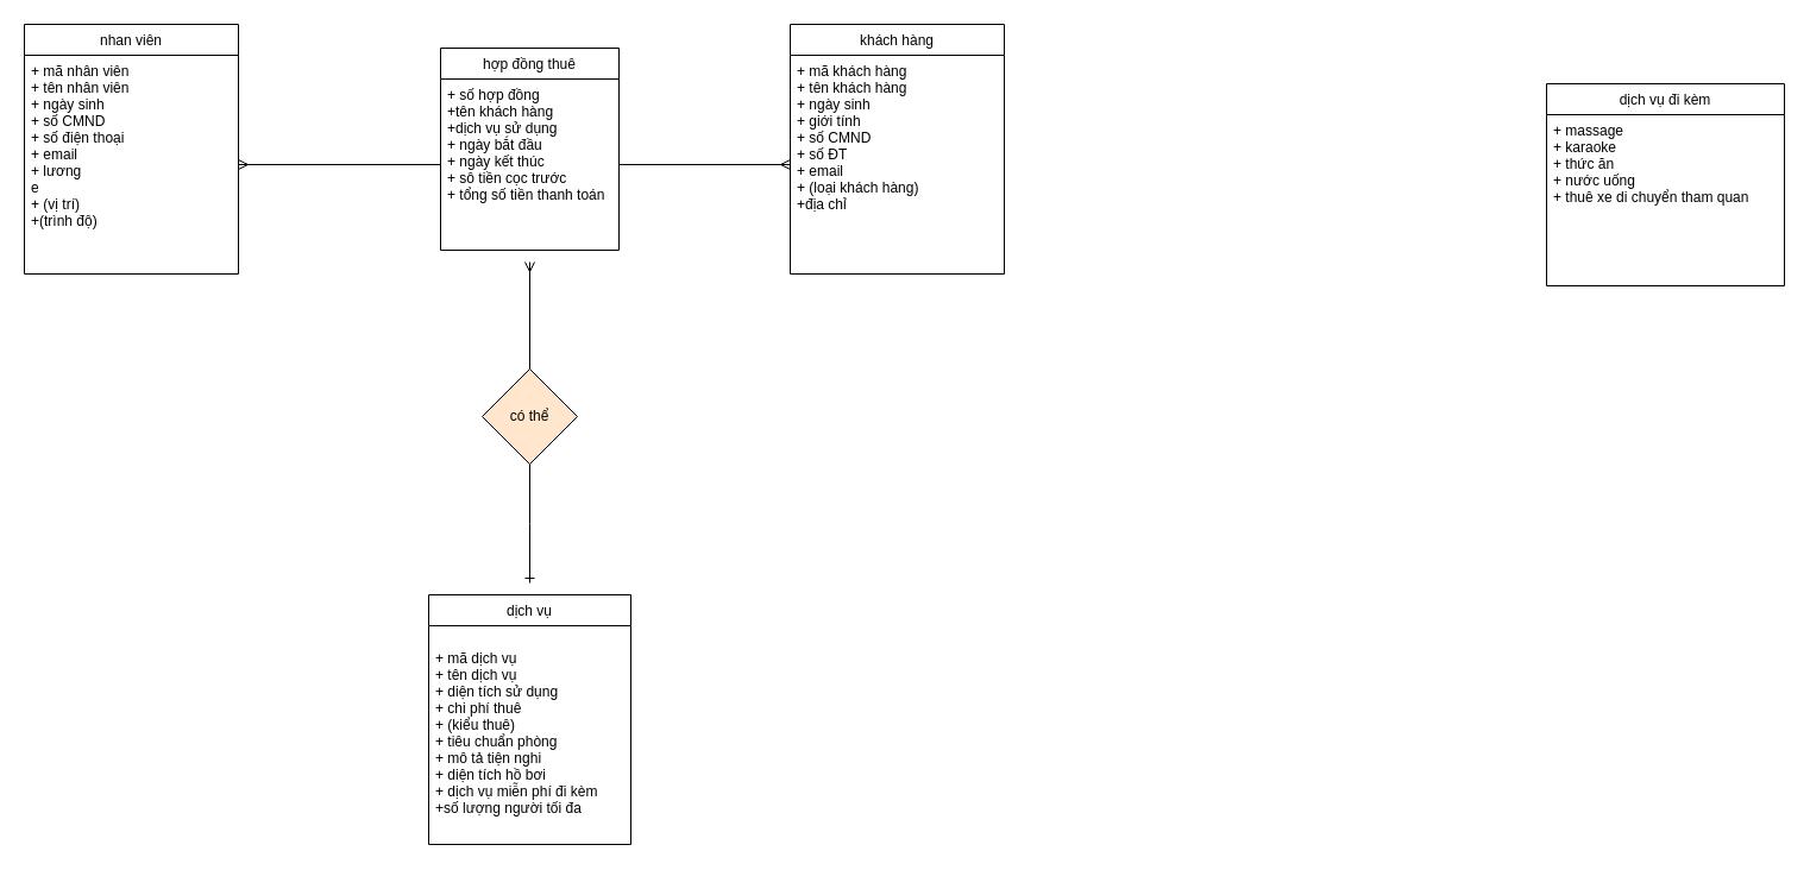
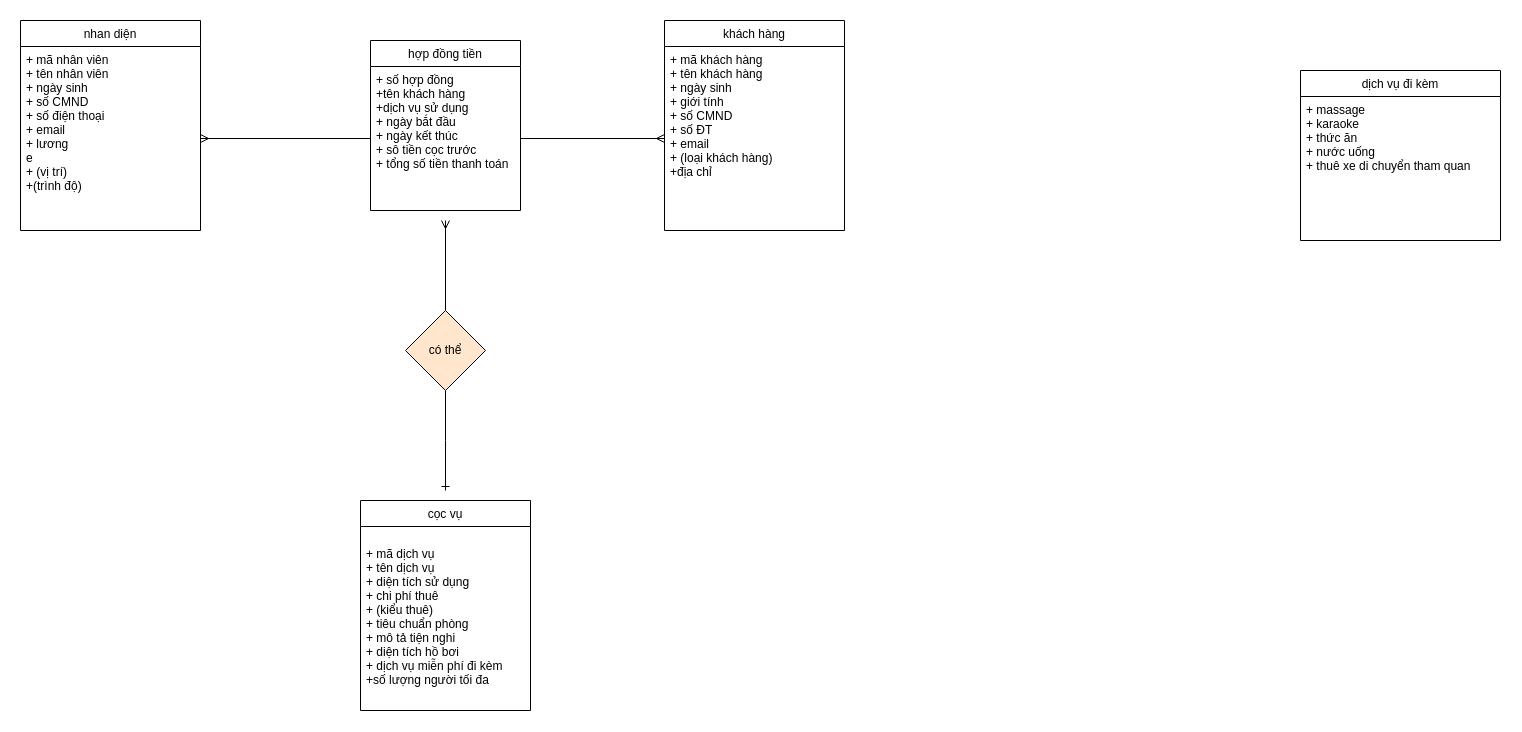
- <mxCell id="4" value="nhan viên" style="swimlane;fontStyle=0;childLayout=stackLayout;horizontal=1;startSize=26;fillColor=none;horizontalStack=0;resizeParent=1;resizeParentMax=0;resizeLast=0;collapsible=1;marginBottom=0;" vertex="1" parent="1"><mxGeometry x="20" y="20" width="180" height="210" as="geometry"><mxRectangle x="190" y="760" width="80" height="26" as="alternateBounds" /></mxGeometry></mxCell>
+ <mxCell id="4" value="nhan diện" style="swimlane;fontStyle=0;childLayout=stackLayout;horizontal=1;startSize=26;fillColor=none;horizontalStack=0;resizeParent=1;resizeParentMax=0;resizeLast=0;collapsible=1;marginBottom=0;" vertex="1" parent="1"><mxGeometry x="20" y="20" width="180" height="210" as="geometry"><mxRectangle x="190" y="760" width="80" height="26" as="alternateBounds" /></mxGeometry></mxCell>
- <mxCell id="8" value="hợp đồng thuê" style="swimlane;fontStyle=0;childLayout=stackLayout;horizontal=1;startSize=26;fillColor=none;horizontalStack=0;resizeParent=1;resizeParentMax=0;resizeLast=0;collapsible=1;marginBottom=0;" vertex="1" parent="1"><mxGeometry x="370" y="40" width="150" height="170" as="geometry"><mxRectangle x="590" y="70" width="110" height="26" as="alternateBounds" /></mxGeometry></mxCell>
+ <mxCell id="8" value="hợp đồng tiền" style="swimlane;fontStyle=0;childLayout=stackLayout;horizontal=1;startSize=26;fillColor=none;horizontalStack=0;resizeParent=1;resizeParentMax=0;resizeLast=0;collapsible=1;marginBottom=0;" vertex="1" parent="1"><mxGeometry x="370" y="40" width="150" height="170" as="geometry"><mxRectangle x="590" y="70" width="110" height="26" as="alternateBounds" /></mxGeometry></mxCell>
- <mxCell id="12" value="dịch vụ" style="swimlane;fontStyle=0;childLayout=stackLayout;horizontal=1;startSize=26;fillColor=none;horizontalStack=0;resizeParent=1;resizeParentMax=0;resizeLast=0;collapsible=1;marginBottom=0;" vertex="1" parent="1"><mxGeometry x="360" y="500" width="170" height="210" as="geometry" /></mxCell>
+ <mxCell id="12" value="cọc vụ" style="swimlane;fontStyle=0;childLayout=stackLayout;horizontal=1;startSize=26;fillColor=none;horizontalStack=0;resizeParent=1;resizeParentMax=0;resizeLast=0;collapsible=1;marginBottom=0;" vertex="1" parent="1"><mxGeometry x="360" y="500" width="170" height="210" as="geometry" /></mxCell>
